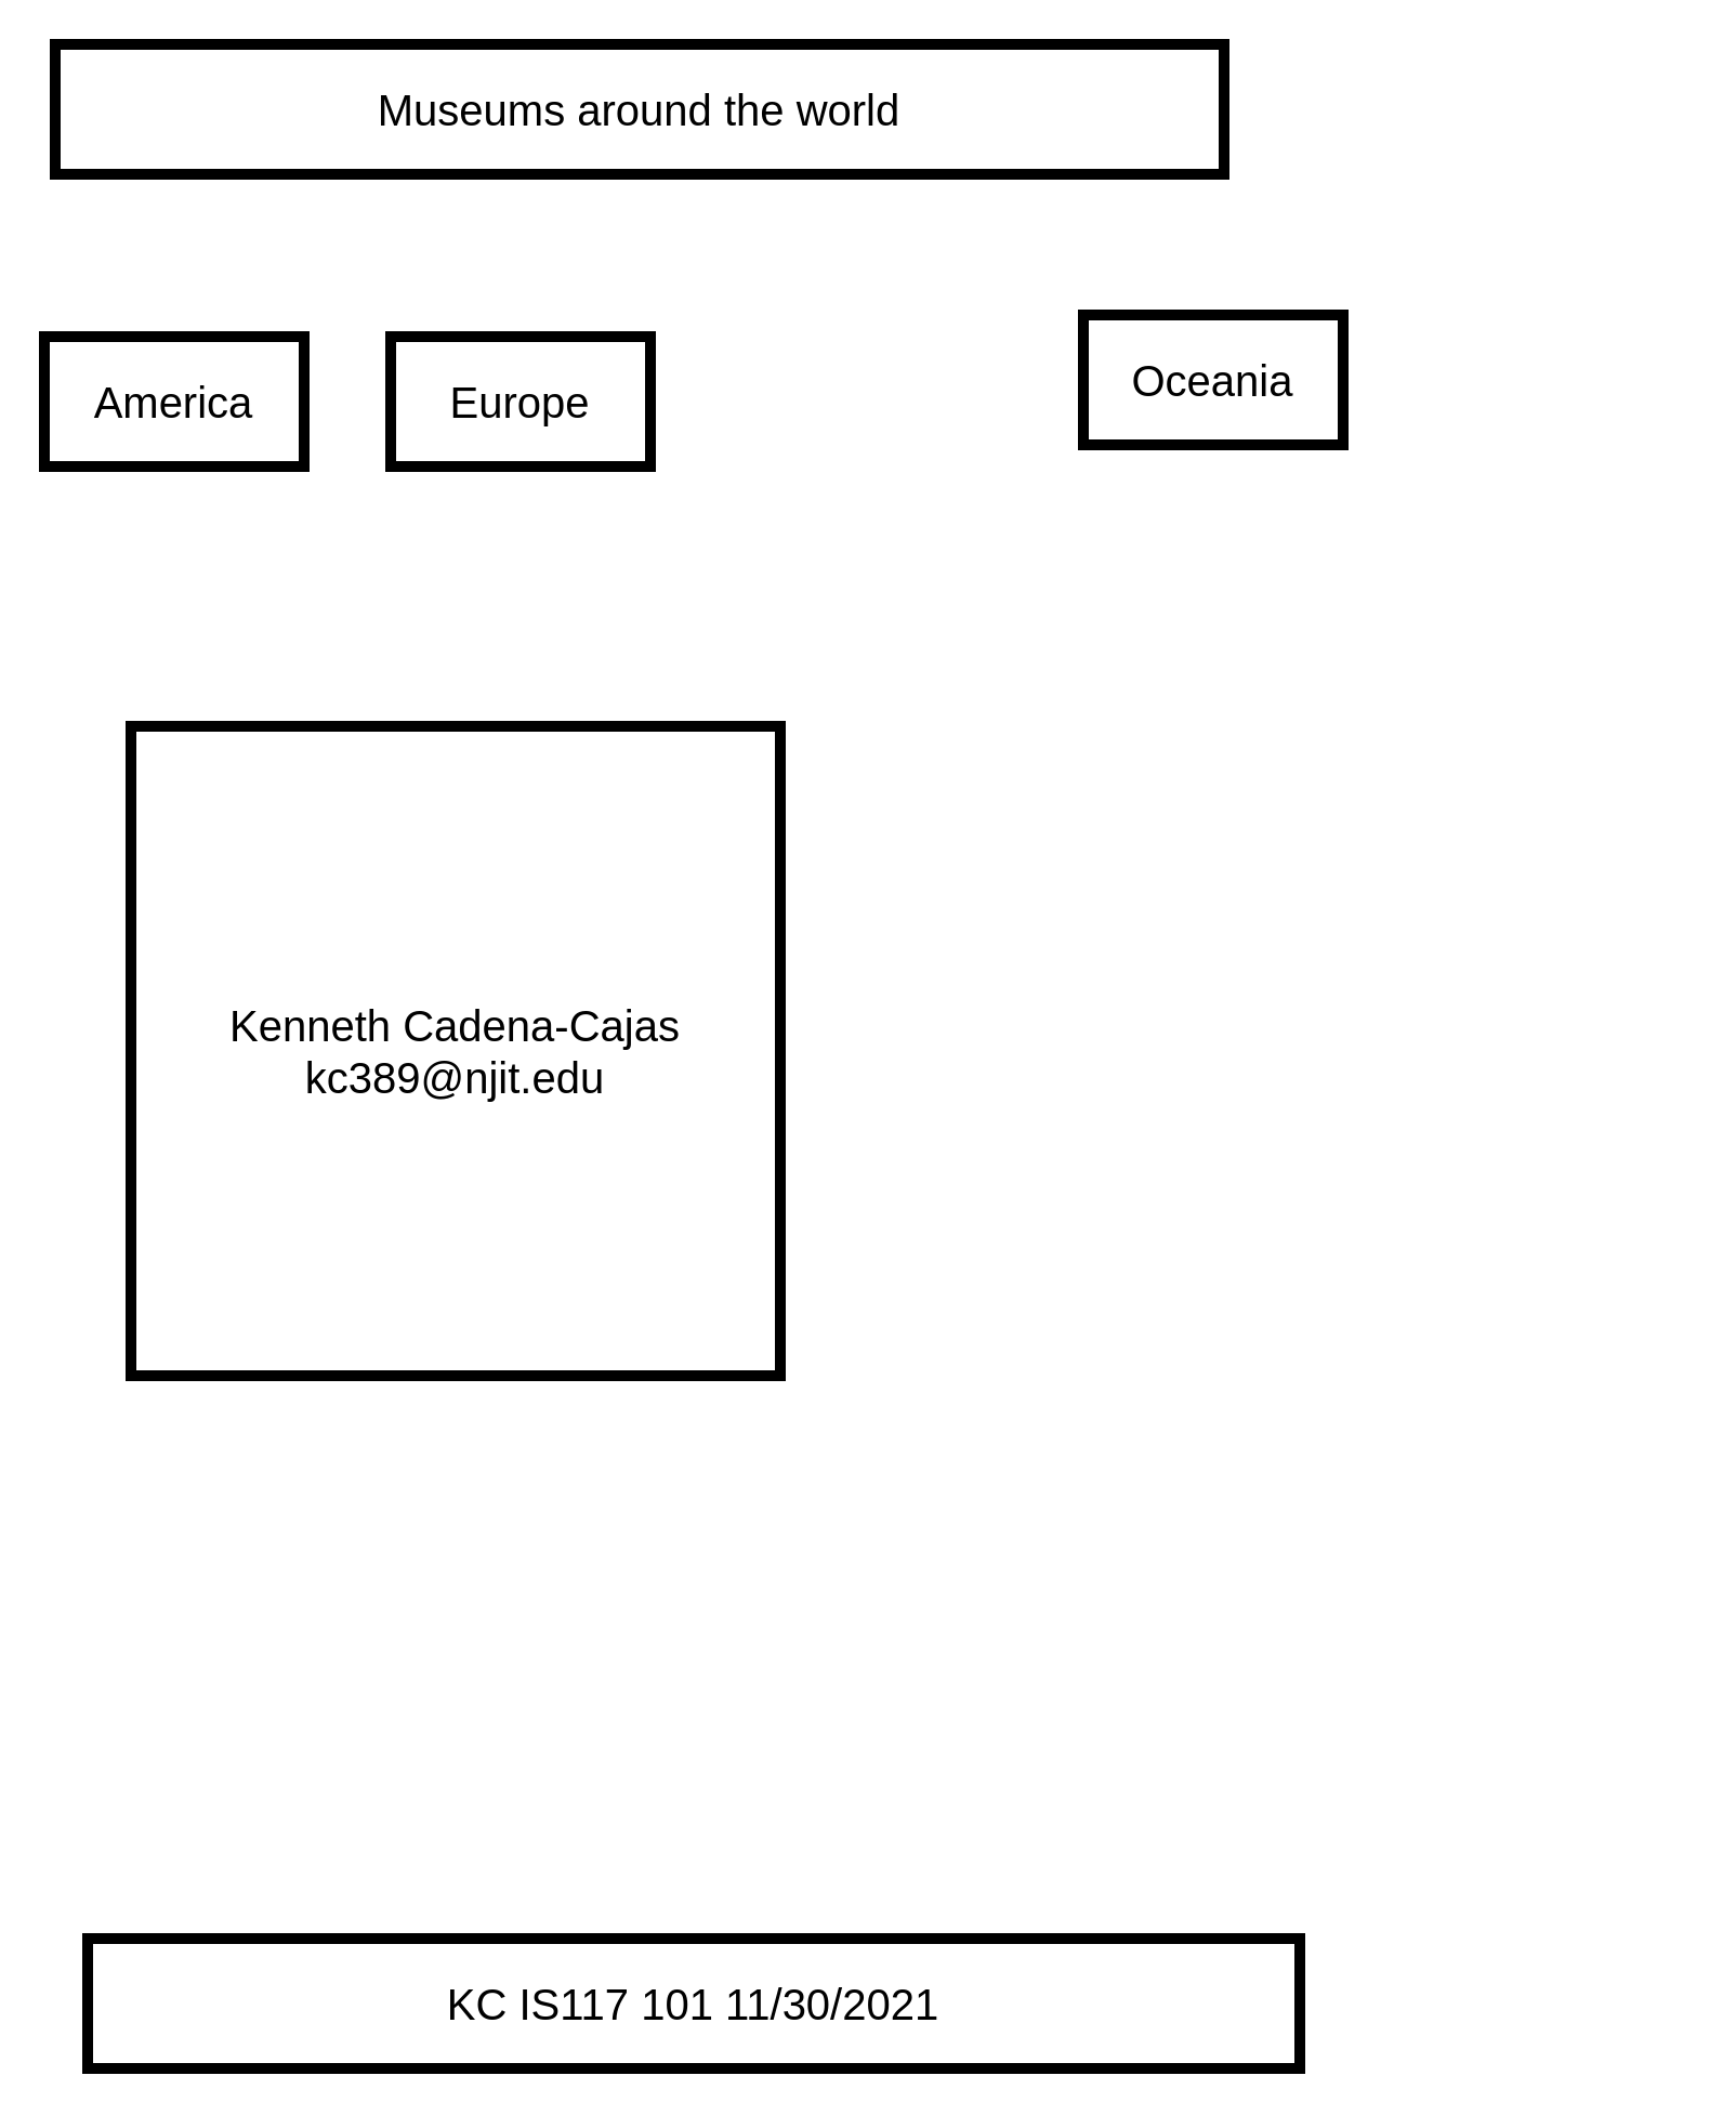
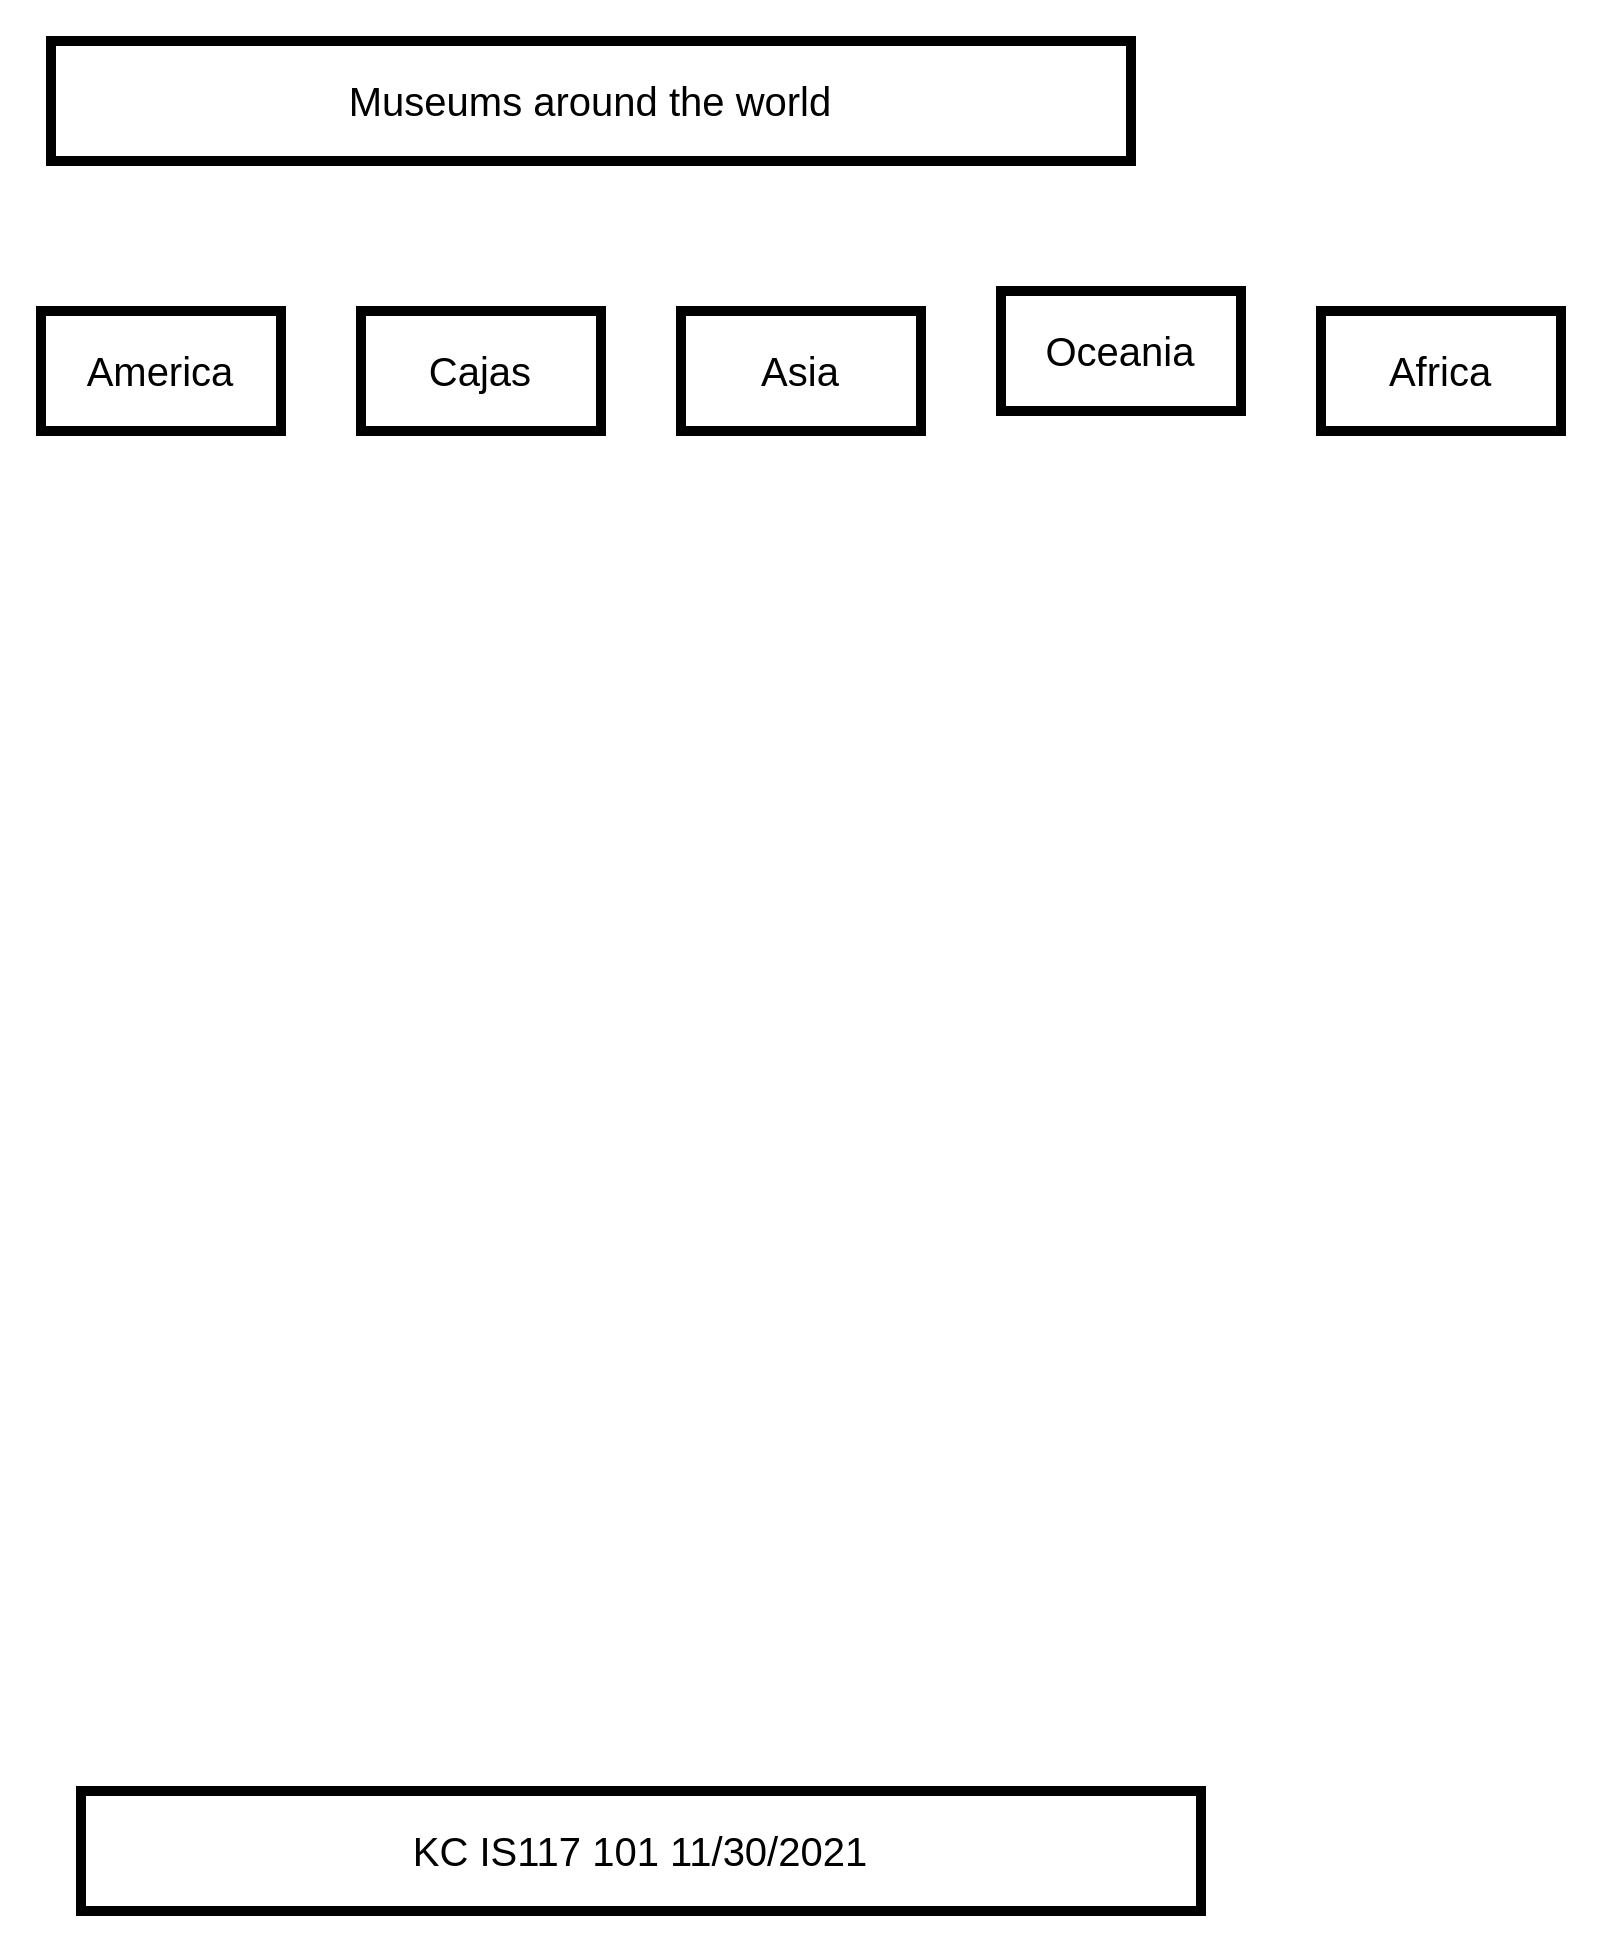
- <mxCell id="4" value="Europe" style="rounded=0;whiteSpace=wrap;html=1;fontSize=20;strokeWidth=5;" parent="1" vertex="1"><mxGeometry x="180" y="155" width="120" height="60" as="geometry" /></mxCell>
+ <mxCell id="4" value="Cajas" style="rounded=0;whiteSpace=wrap;html=1;fontSize=20;strokeWidth=5;" parent="1" vertex="1"><mxGeometry x="180" y="155" width="120" height="60" as="geometry" /></mxCell>
+ <mxCell id="5" value="Asia" style="rounded=0;whiteSpace=wrap;html=1;fontSize=20;strokeWidth=5;" parent="1" vertex="1"><mxGeometry x="340" y="155" width="120" height="60" as="geometry" /></mxCell>
+ <mxCell id="7" value="Africa" style="rounded=0;whiteSpace=wrap;html=1;fontSize=20;strokeWidth=5;" parent="1" vertex="1"><mxGeometry x="660" y="155" width="120" height="60" as="geometry" /></mxCell>
- <mxCell id="8" value="Kenneth Cadena-Cajas&lt;br&gt;kc389@njit.edu" style="whiteSpace=wrap;html=1;aspect=fixed;fontSize=20;strokeWidth=5;" parent="1" vertex="1"><mxGeometry x="60" y="335" width="300" height="300" as="geometry" /></mxCell>
